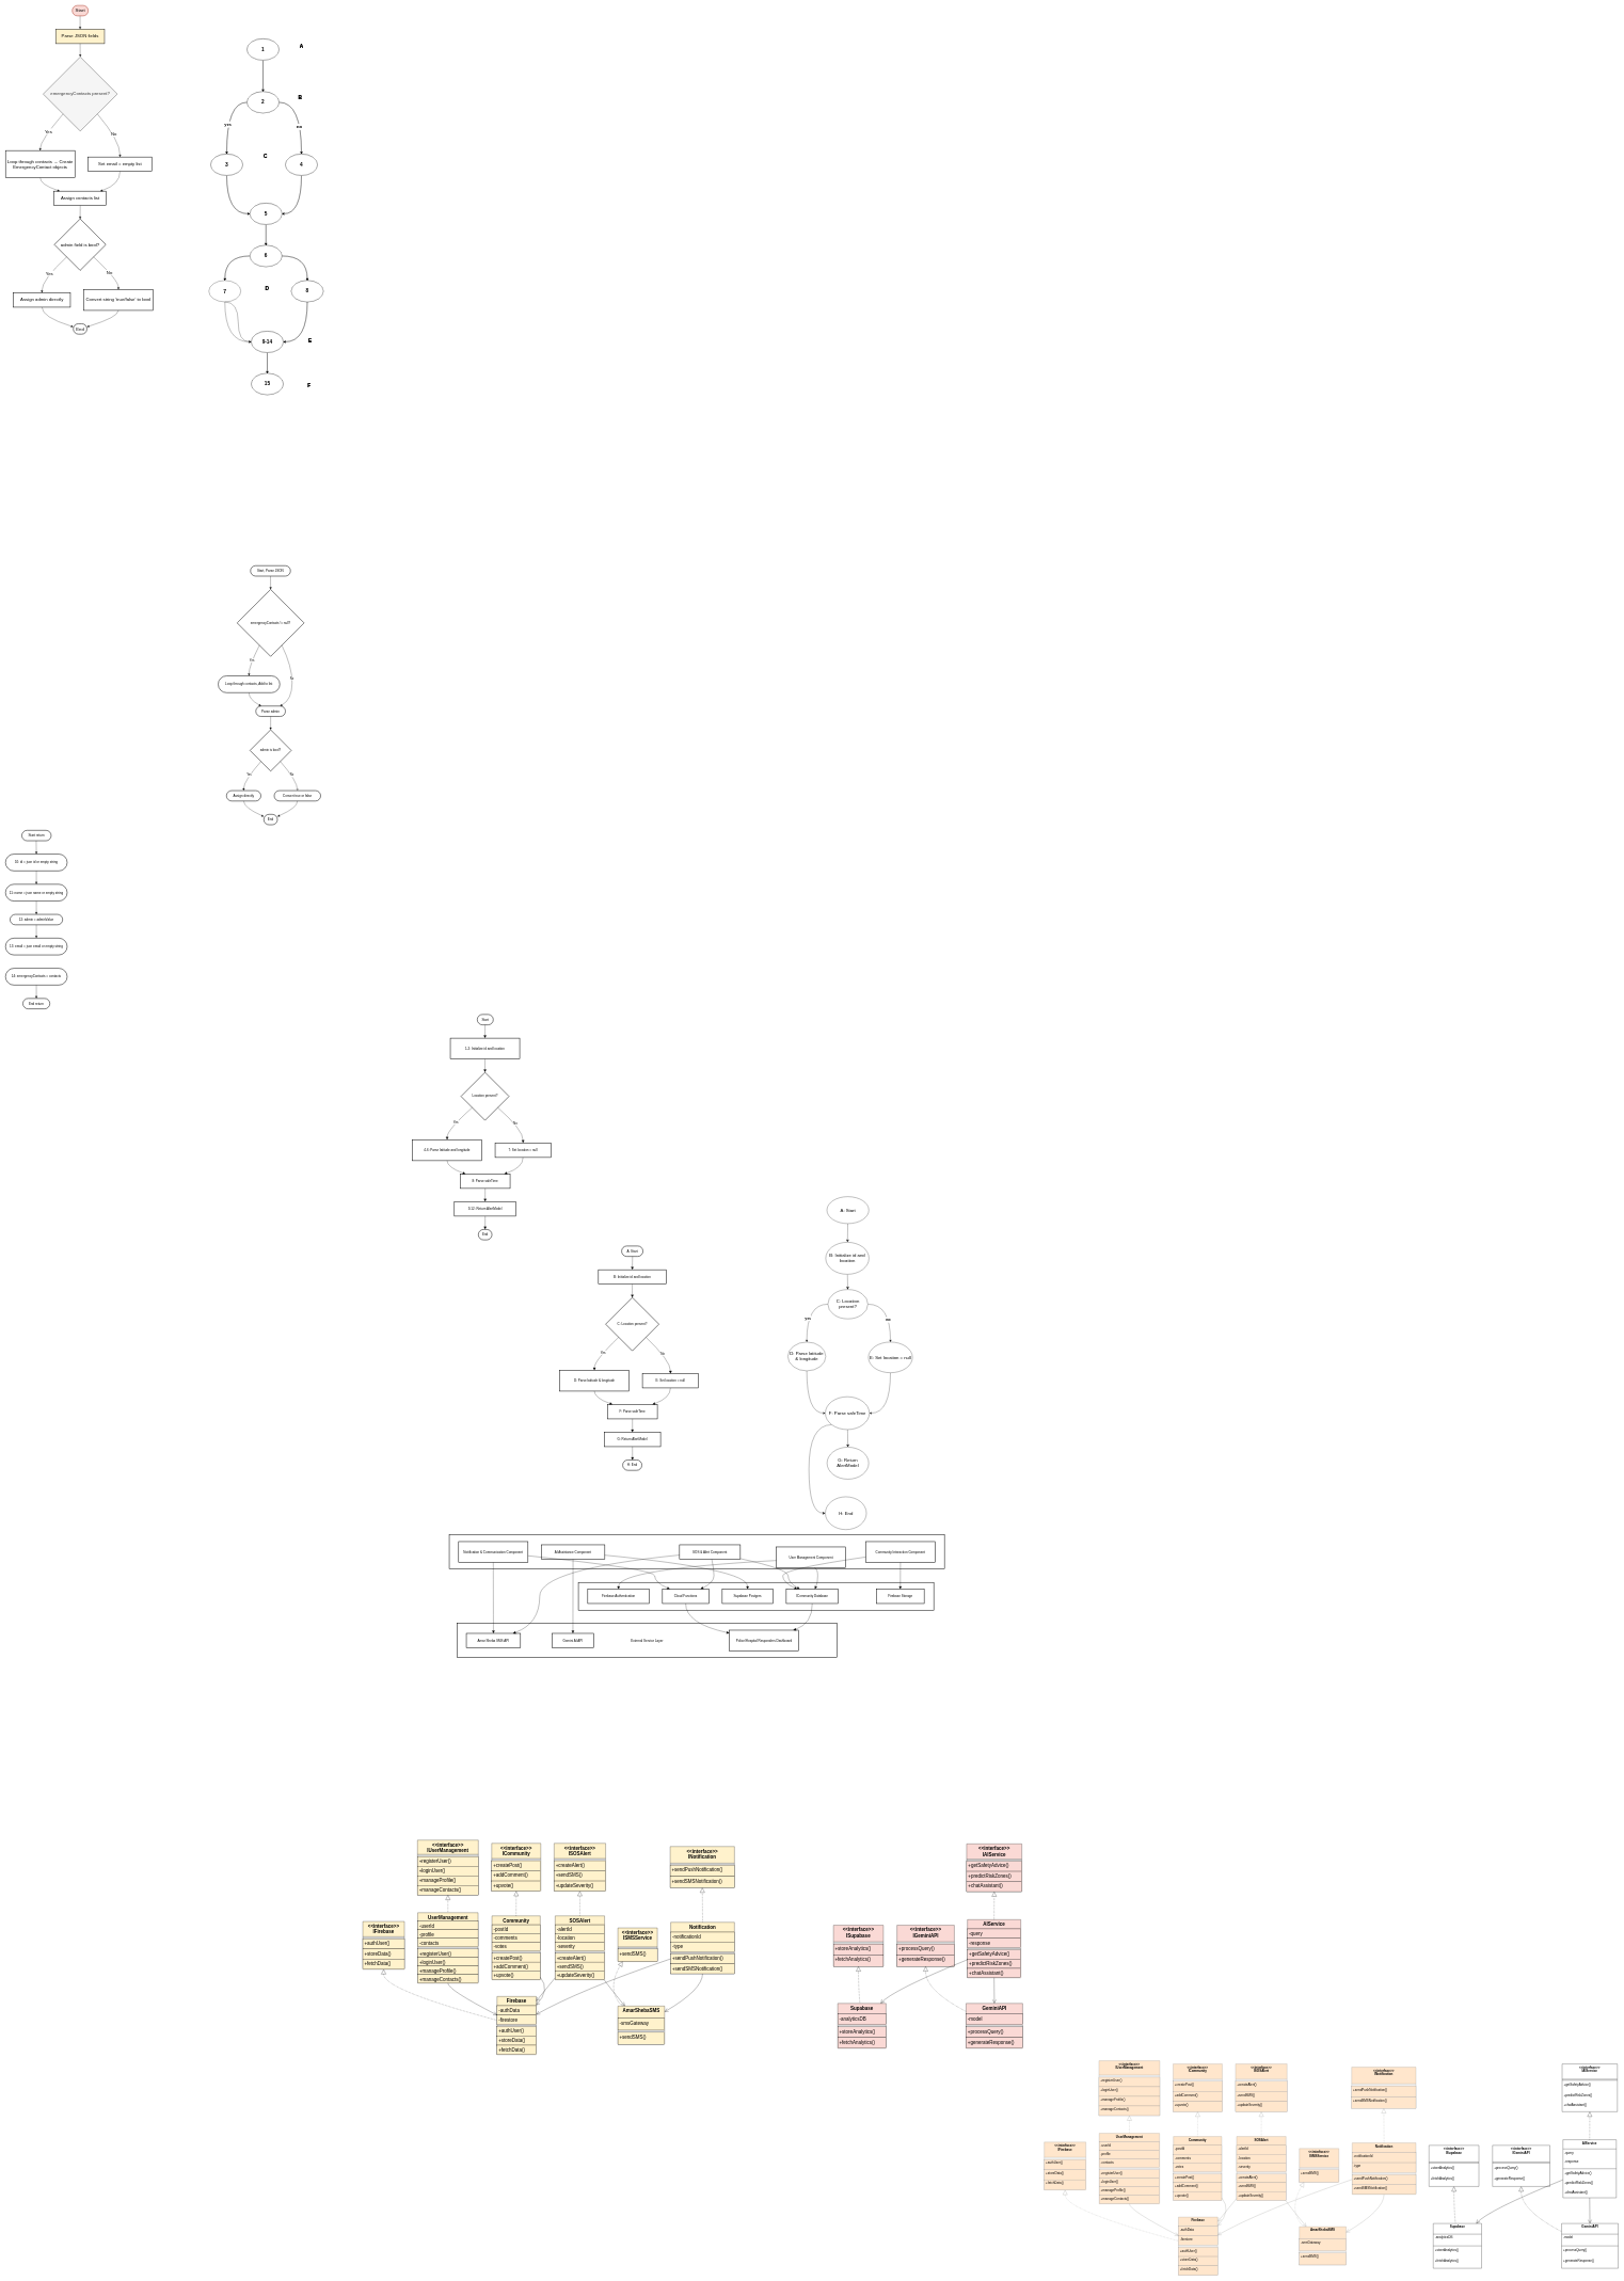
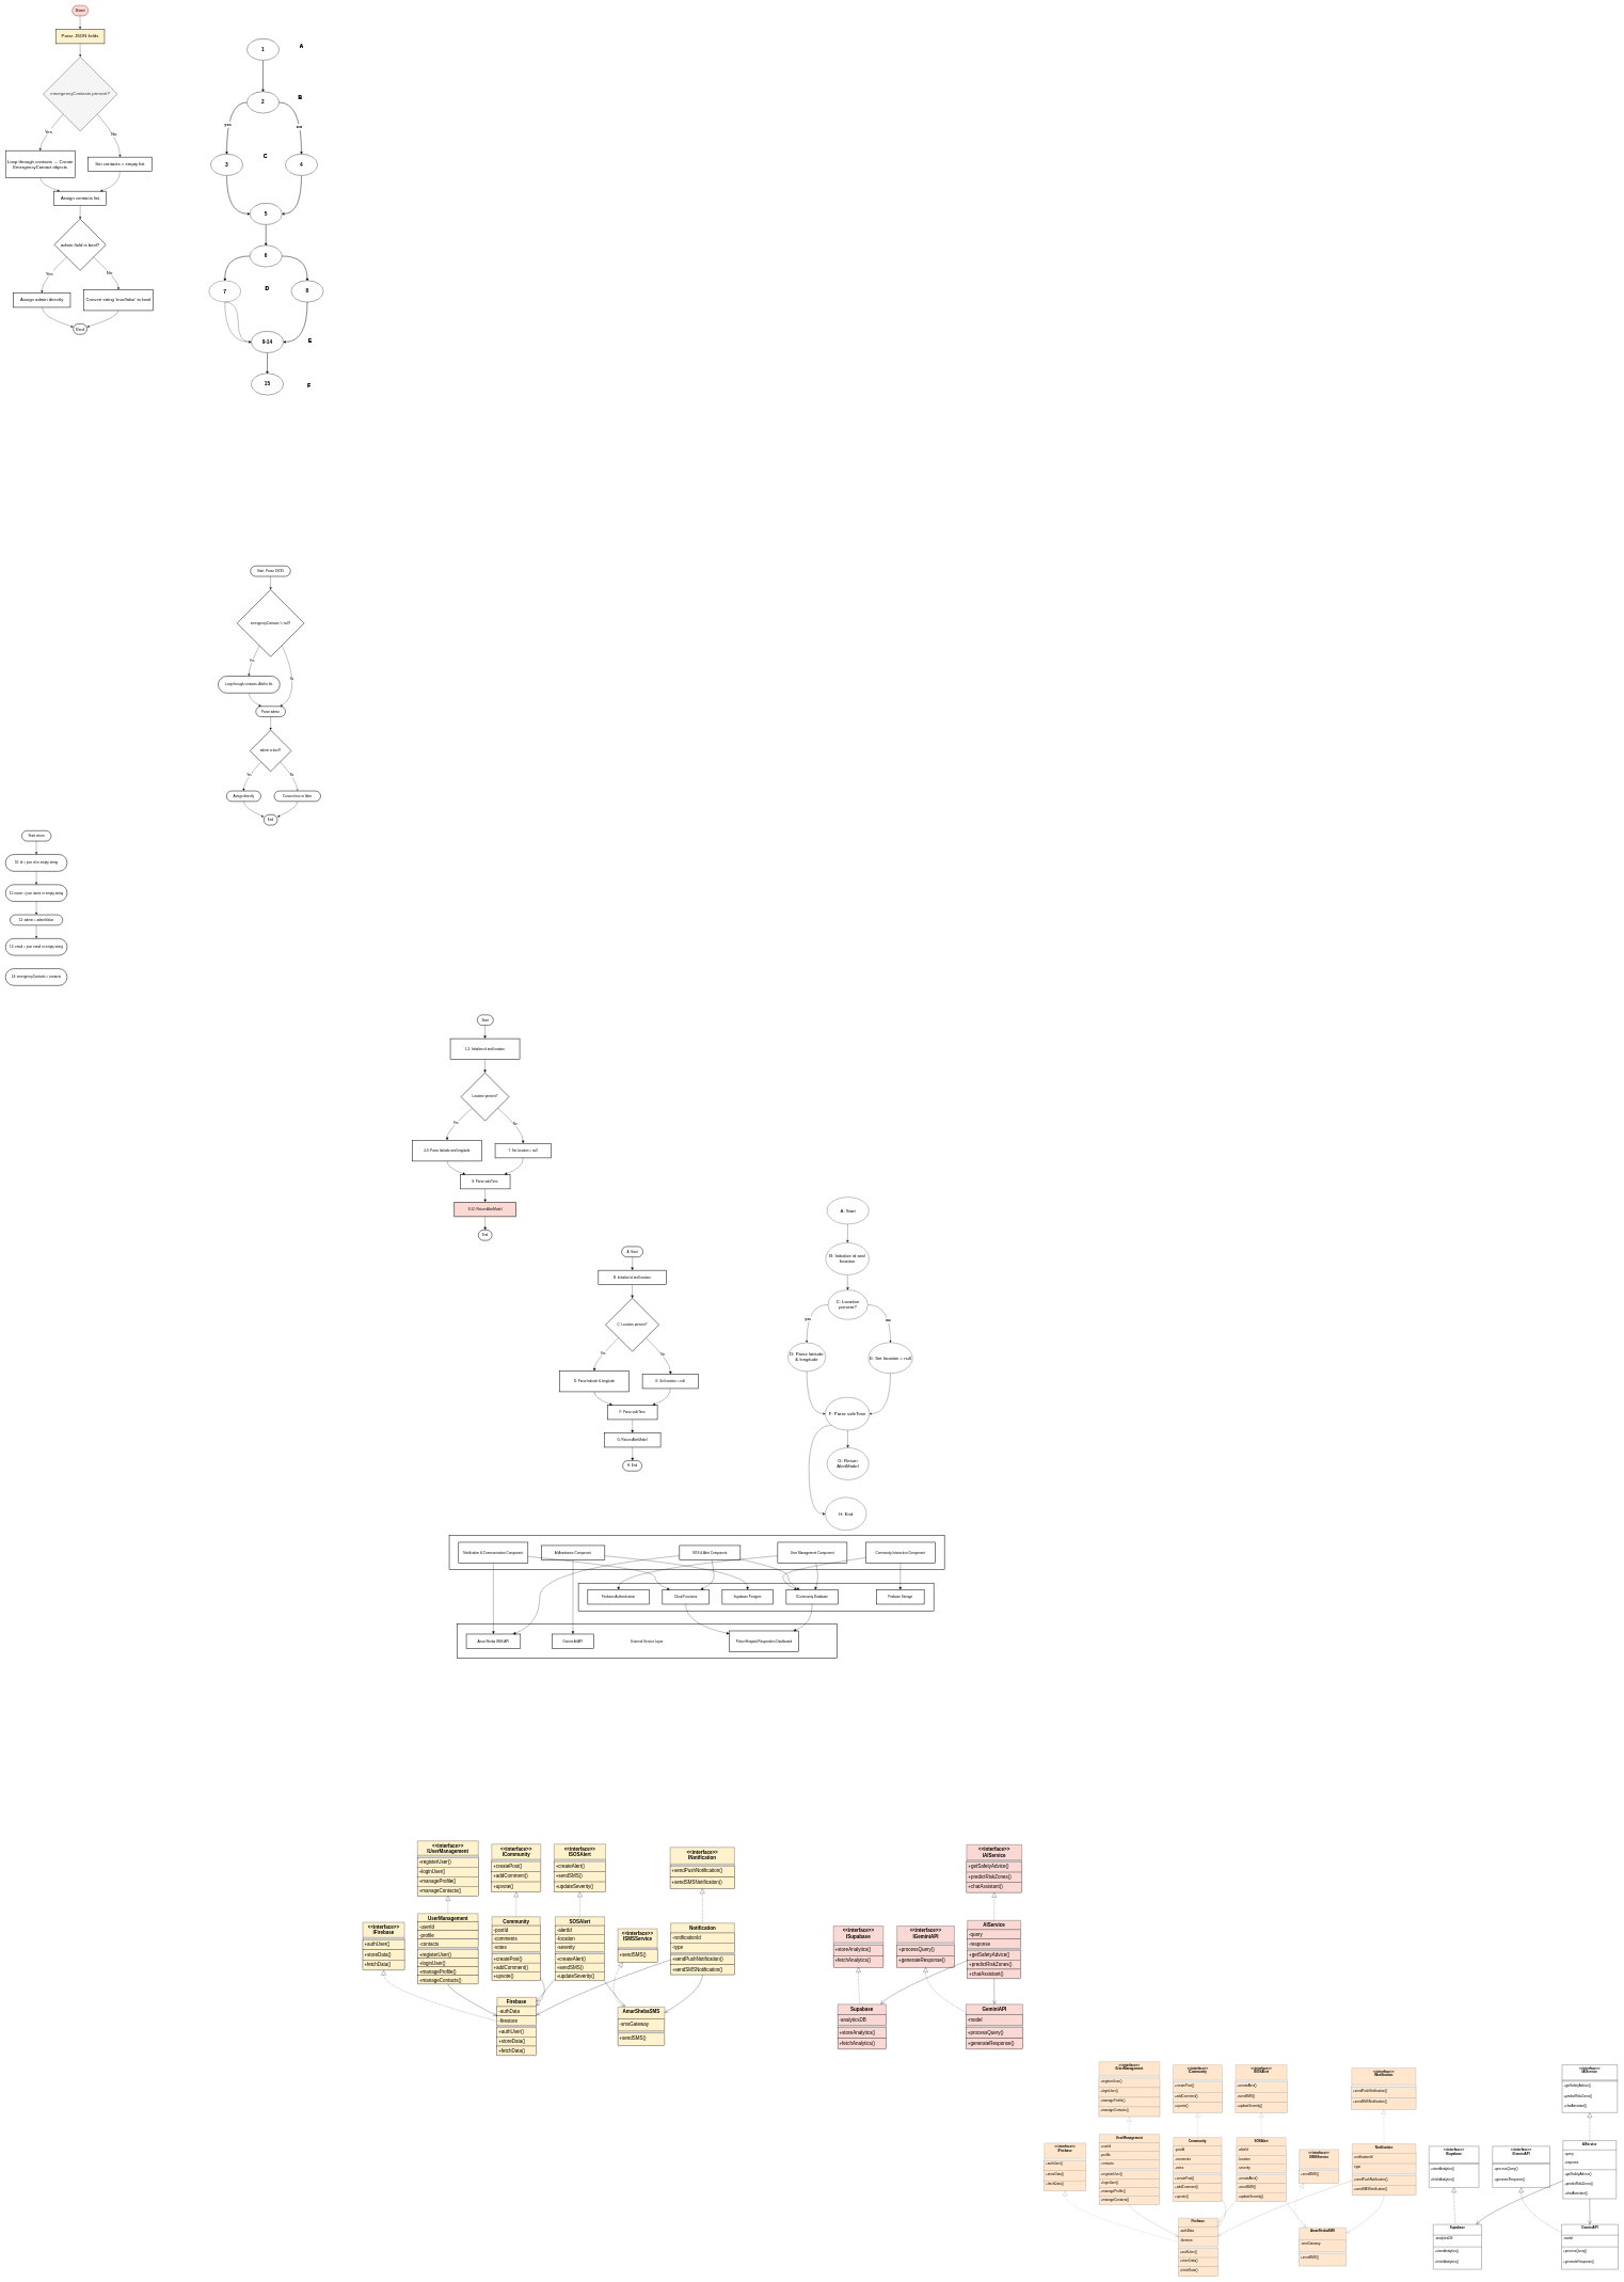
- <mxCell id="6" value="Set email = empty list" style="whiteSpace=wrap;strokeWidth=2;fontSize=17;" parent="1" vertex="1"><mxGeometry x="330" y="588" width="238" height="54" as="geometry" /></mxCell>
+ <mxCell id="6" value="Set contacts = empty list" style="whiteSpace=wrap;strokeWidth=2;fontSize=17;" parent="1" vertex="1"><mxGeometry x="330" y="588" width="238" height="54" as="geometry" /></mxCell>
- <mxCell id="73" value="" style="curved=1;startArrow=none;endArrow=block;exitX=0.5;exitY=1;entryX=0.5;entryY=0;rounded=0;" parent="1" source="67" target="68" edge="1"><mxGeometry relative="1" as="geometry"><Array as="points" /></mxGeometry></mxCell>
- <mxCell id="68" value="End return" style="rounded=1;whiteSpace=wrap;arcSize=50;strokeWidth=2;" parent="1" vertex="1"><mxGeometry x="85" y="3742" width="101" height="39" as="geometry" /></mxCell>
- <mxCell id="87" value="9-12: Return AlertModel" style="whiteSpace=wrap;strokeWidth=2;" vertex="1" parent="1"><mxGeometry x="1702" y="4504" width="231" height="54" as="geometry" /></mxCell>
+ <mxCell id="87" value="9-12: Return AlertModel" style="whiteSpace=wrap;strokeWidth=2;fillColor=#fad9d5;" vertex="1" parent="1"><mxGeometry x="1702" y="4504" width="231" height="54" as="geometry" /></mxCell>
- <mxCell id="162" value="User Management Component" style="whiteSpace=wrap;strokeWidth=2;" vertex="1" parent="1"><mxGeometry x="2909" y="5798" width="260" height="78" as="geometry" /></mxCell>
+ <mxCell id="162" value="User Management Component" style="whiteSpace=wrap;strokeWidth=2;" vertex="1" parent="1"><mxGeometry x="2914" y="5778" width="260" height="78" as="geometry" /></mxCell>
